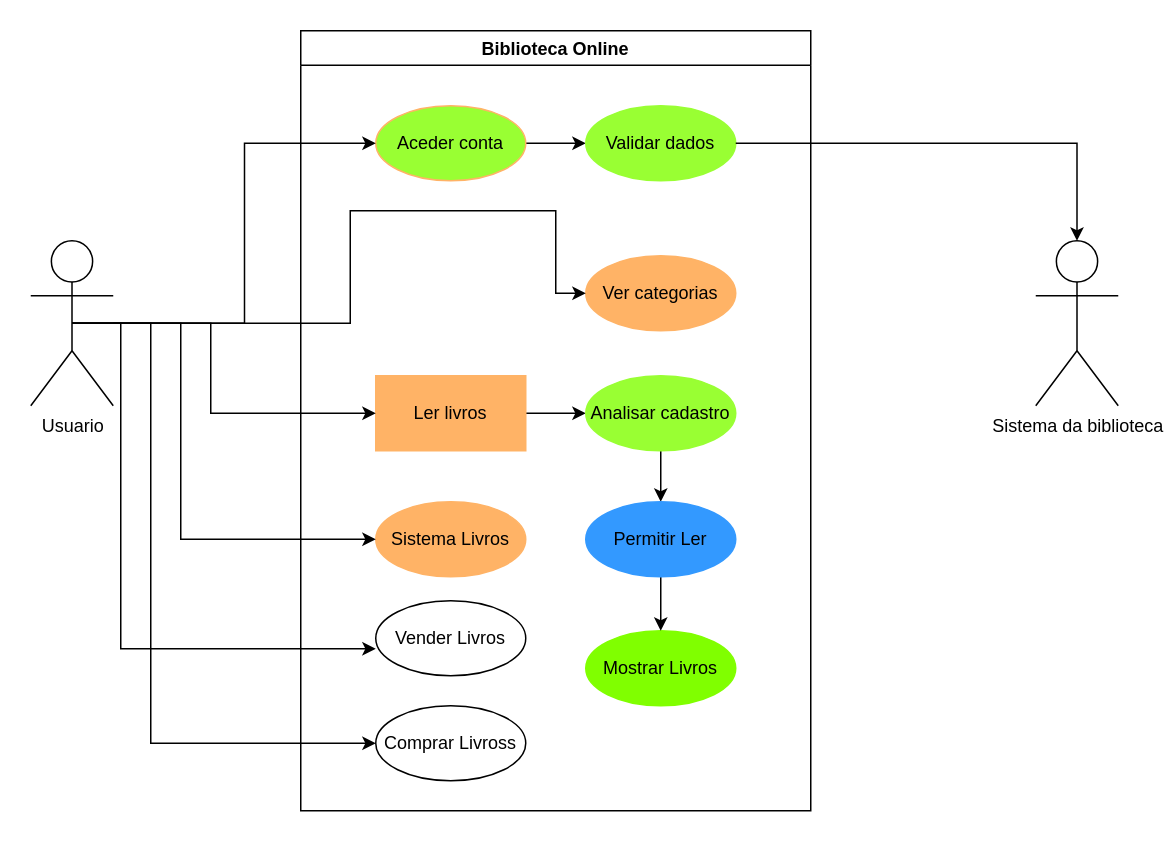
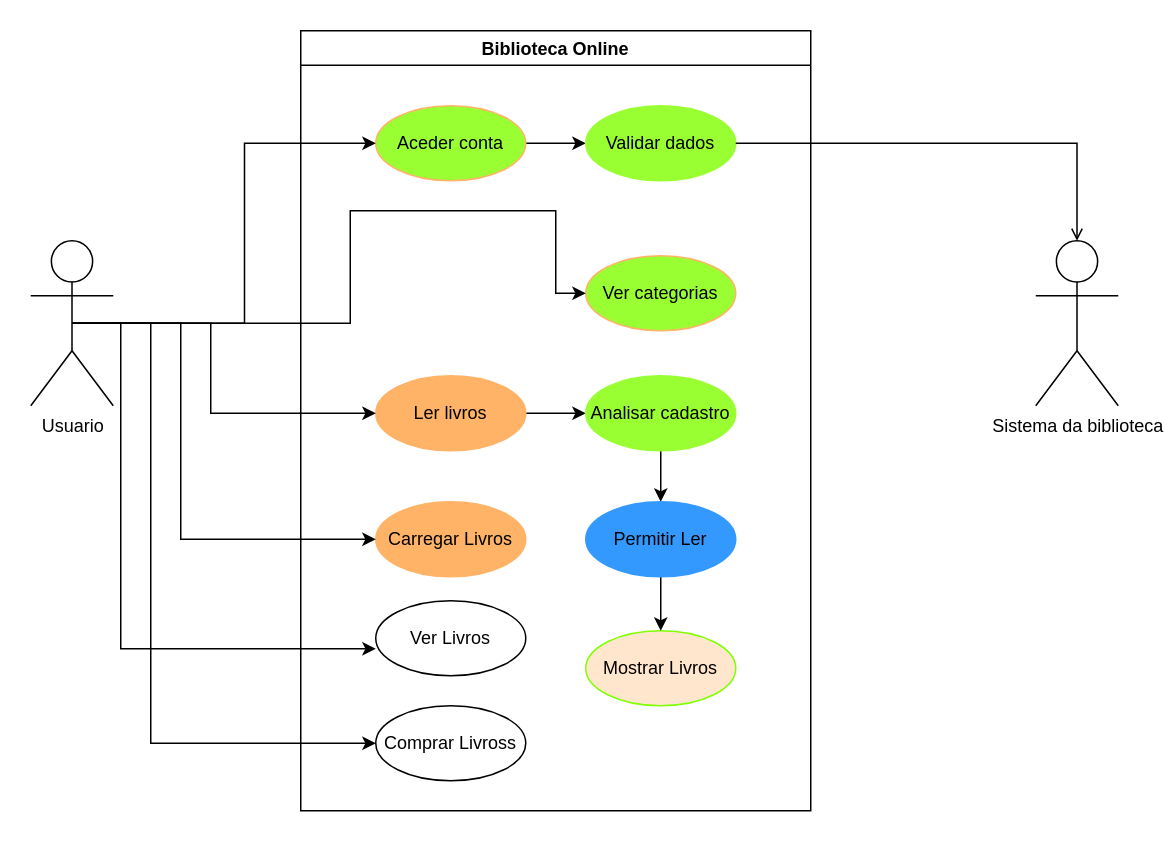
- <mxCell id="25" style="edgeStyle=orthogonalEdgeStyle;rounded=0;orthogonalLoop=1;jettySize=auto;html=1;" edge="1" parent="1" source="5" target="24"><mxGeometry relative="1" as="geometry" /></mxCell>
+ <mxCell id="25" style="edgeStyle=orthogonalEdgeStyle;rounded=0;orthogonalLoop=1;jettySize=auto;html=1;endArrow=open;" edge="1" parent="1" source="5" target="24"><mxGeometry relative="1" as="geometry" /></mxCell>
- <mxCell id="6" value="Ver categorias" style="ellipse;whiteSpace=wrap;html=1;strokeColor=#FFB366;fillColor=#FFB366;" vertex="1" parent="2"><mxGeometry x="190" y="150" width="100" height="50" as="geometry" /></mxCell>
+ <mxCell id="6" value="Ver categorias" style="ellipse;whiteSpace=wrap;html=1;strokeColor=#FFB366;fillColor=#99ff33;" vertex="1" parent="2"><mxGeometry x="190" y="150" width="100" height="50" as="geometry" /></mxCell>
- <mxCell id="8" value="Ler livros" style="whiteSpace=wrap;html=1;strokeColor=#FFB366;fillColor=#FFB366;rounded=0;" vertex="1" parent="2"><mxGeometry x="50" y="230" width="100" height="50" as="geometry" /></mxCell>
+ <mxCell id="8" value="Ler livros" style="ellipse;whiteSpace=wrap;html=1;strokeColor=#FFB366;fillColor=#FFB366;" vertex="1" parent="2"><mxGeometry x="50" y="230" width="100" height="50" as="geometry" /></mxCell>
- <mxCell id="10" value="Sistema Livros" style="ellipse;whiteSpace=wrap;html=1;strokeColor=#FFB366;fillColor=#FFB366;" vertex="1" parent="2"><mxGeometry x="50" y="314" width="100" height="50" as="geometry" /></mxCell>
+ <mxCell id="10" value="Carregar Livros" style="ellipse;whiteSpace=wrap;html=1;strokeColor=#FFB366;fillColor=#FFB366;" vertex="1" parent="2"><mxGeometry x="50" y="314" width="100" height="50" as="geometry" /></mxCell>
- <mxCell id="11" value="Vender Livros" style="ellipse;whiteSpace=wrap;html=1;" vertex="1" parent="2"><mxGeometry x="50" y="380" width="100" height="50" as="geometry" /></mxCell>
+ <mxCell id="11" value="Ver Livros" style="ellipse;whiteSpace=wrap;html=1;" vertex="1" parent="2"><mxGeometry x="50" y="380" width="100" height="50" as="geometry" /></mxCell>
- <mxCell id="9" value="Mostrar Livros" style="ellipse;whiteSpace=wrap;html=1;strokeColor=#80FF00;fillColor=#80FF00;" vertex="1" parent="2"><mxGeometry x="190" y="400" width="100" height="50" as="geometry" /></mxCell>
+ <mxCell id="9" value="Mostrar Livros" style="ellipse;whiteSpace=wrap;html=1;strokeColor=#80FF00;fillColor=#ffe6cc;" vertex="1" parent="2"><mxGeometry x="190" y="400" width="100" height="50" as="geometry" /></mxCell>
